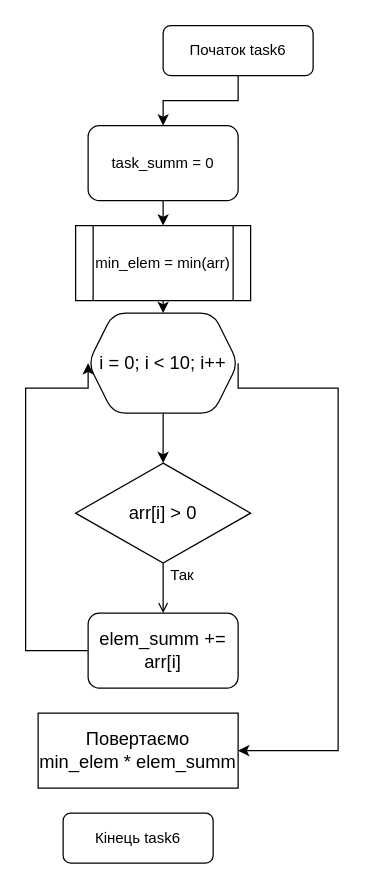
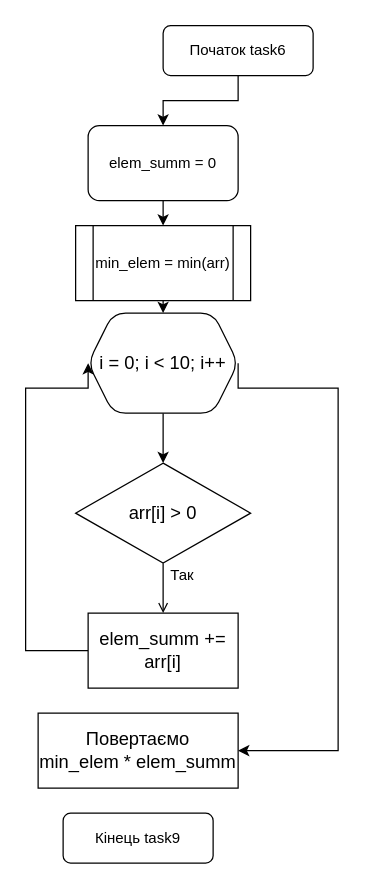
- <mxCell id="6" value="task_summ = 0" style="whiteSpace=wrap;html=1;rounded=1;shadow=0;strokeWidth=1;glass=0;" parent="1" vertex="1"><mxGeometry x="70" y="100" width="120" height="60" as="geometry" /></mxCell>
+ <mxCell id="6" value="elem_summ = 0" style="whiteSpace=wrap;html=1;rounded=1;shadow=0;strokeWidth=1;glass=0;" parent="1" vertex="1"><mxGeometry x="70" y="100" width="120" height="60" as="geometry" /></mxCell>
- <mxCell id="13" value="&lt;span id=&quot;docs-internal-guid-8568eb49-7fff-1aee-3d77-32d06da24b03&quot;&gt;&lt;span style=&quot;font-size: 11pt ; font-family: &amp;#34;calibri&amp;#34; , sans-serif ; background-color: transparent ; vertical-align: baseline&quot;&gt;elem_summ += arr[i]&lt;/span&gt;&lt;/span&gt;" style="whiteSpace=wrap;html=1;rounded=1;" parent="1" vertex="1"><mxGeometry x="70" y="490" width="120" height="60" as="geometry" /></mxCell>
+ <mxCell id="13" value="&lt;span id=&quot;docs-internal-guid-8568eb49-7fff-1aee-3d77-32d06da24b03&quot;&gt;&lt;span style=&quot;font-size: 11pt ; font-family: &amp;#34;calibri&amp;#34; , sans-serif ; background-color: transparent ; vertical-align: baseline&quot;&gt;elem_summ += arr[i]&lt;/span&gt;&lt;/span&gt;" style="whiteSpace=wrap;html=1;" parent="1" vertex="1"><mxGeometry x="70" y="490" width="120" height="60" as="geometry" /></mxCell>
- <mxCell id="4" value="Кінець task6" style="rounded=1;whiteSpace=wrap;html=1;fontSize=12;glass=0;strokeWidth=1;shadow=0;" parent="1" vertex="1"><mxGeometry x="50" y="650" width="120" height="40" as="geometry" /></mxCell>
+ <mxCell id="4" value="Кінець task9" style="rounded=1;whiteSpace=wrap;html=1;fontSize=12;glass=0;strokeWidth=1;shadow=0;" parent="1" vertex="1"><mxGeometry x="50" y="650" width="120" height="40" as="geometry" /></mxCell>
